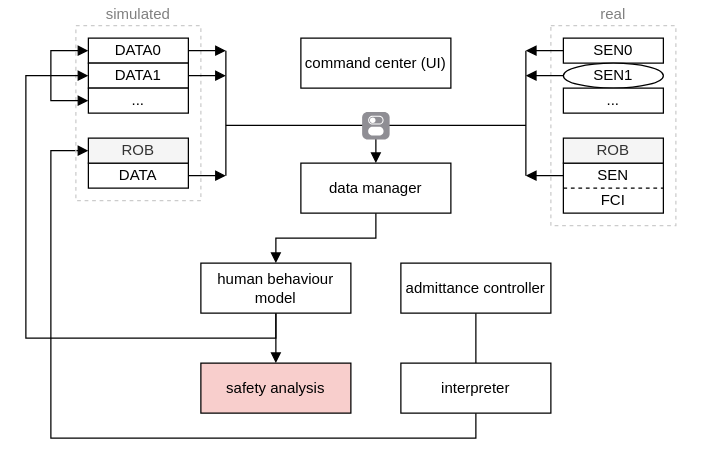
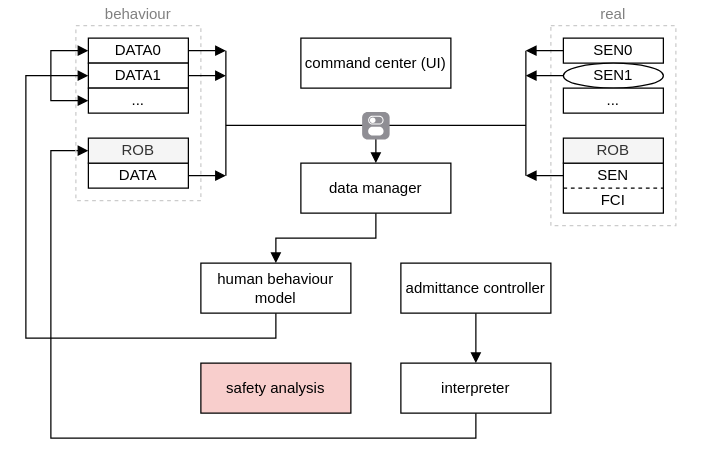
- <mxCell id="29" value="simulated" style="rounded=0;whiteSpace=wrap;html=1;dashed=1;strokeColor=#CCCCCC;fillColor=none;verticalAlign=bottom;labelPosition=center;verticalLabelPosition=top;align=center;fontColor=#808080;" vertex="1" parent="1"><mxGeometry x="60" y="20" width="100" height="140" as="geometry" /></mxCell>
+ <mxCell id="29" value="behaviour" style="rounded=0;whiteSpace=wrap;html=1;dashed=1;strokeColor=#CCCCCC;fillColor=none;verticalAlign=bottom;labelPosition=center;verticalLabelPosition=top;align=center;fontColor=#808080;" vertex="1" parent="1"><mxGeometry x="60" y="20" width="100" height="140" as="geometry" /></mxCell>
- <mxCell id="16" style="edgeStyle=orthogonalEdgeStyle;rounded=0;orthogonalLoop=1;jettySize=auto;html=1;endArrow=block;endFill=1;" edge="1" parent="1" source="18" target="23"><mxGeometry relative="1" as="geometry" /></mxCell>
- <mxCell id="19" style="edgeStyle=orthogonalEdgeStyle;rounded=0;orthogonalLoop=1;jettySize=auto;html=1;endArrow=none;endFill=1;" edge="1" parent="1" source="20" target="22"><mxGeometry relative="1" as="geometry" /></mxCell>
+ <mxCell id="19" style="edgeStyle=orthogonalEdgeStyle;rounded=0;orthogonalLoop=1;jettySize=auto;html=1;endArrow=block;endFill=1;" edge="1" parent="1" source="20" target="22"><mxGeometry relative="1" as="geometry" /></mxCell>
